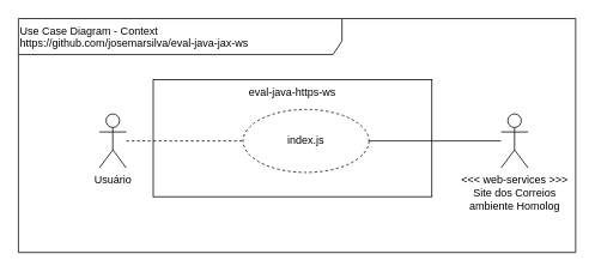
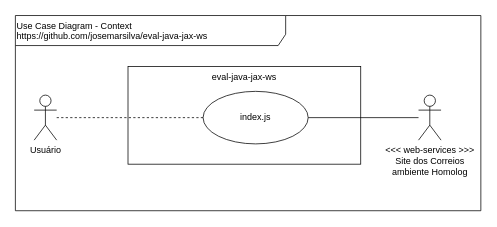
- <mxCell id="4" value="&lt;span style=&quot;text-align: left&quot;&gt;eval-java-https-ws&lt;/span&gt;" style="rounded=0;whiteSpace=wrap;html=1;align=center;verticalAlign=top;" parent="1" vertex="1"><mxGeometry x="170" y="88" width="310" height="130" as="geometry" /></mxCell>
+ <mxCell id="4" value="&lt;span style=&quot;text-align: left&quot;&gt;eval-java-jax-ws&lt;/span&gt;" style="rounded=0;whiteSpace=wrap;html=1;align=center;verticalAlign=top;" parent="1" vertex="1"><mxGeometry x="170" y="88" width="310" height="130" as="geometry" /></mxCell>
- <mxCell id="3" value="&lt;div style=&quot;text-align: center&quot;&gt;&lt;span&gt;Usuário&lt;/span&gt;&lt;/div&gt;" style="shape=umlActor;verticalLabelPosition=bottom;labelBackgroundColor=#ffffff;verticalAlign=top;html=1;align=center;" parent="1" vertex="1"><mxGeometry x="110" y="126" width="30" height="60" as="geometry" /></mxCell>
+ <mxCell id="3" value="&lt;div style=&quot;text-align: center&quot;&gt;&lt;span&gt;Usuário&lt;/span&gt;&lt;/div&gt;" style="shape=umlActor;verticalLabelPosition=bottom;labelBackgroundColor=#ffffff;verticalAlign=top;html=1;align=center;" parent="1" vertex="1"><mxGeometry x="45" y="126" width="30" height="60" as="geometry" /></mxCell>
- <mxCell id="6" value="index.js" style="ellipse;whiteSpace=wrap;html=1;align=center;dashed=1;" parent="1" vertex="1"><mxGeometry x="270" y="121" width="140" height="70" as="geometry" /></mxCell>
+ <mxCell id="6" value="index.js" style="ellipse;whiteSpace=wrap;html=1;align=center;" parent="1" vertex="1"><mxGeometry x="270" y="121" width="140" height="70" as="geometry" /></mxCell>
